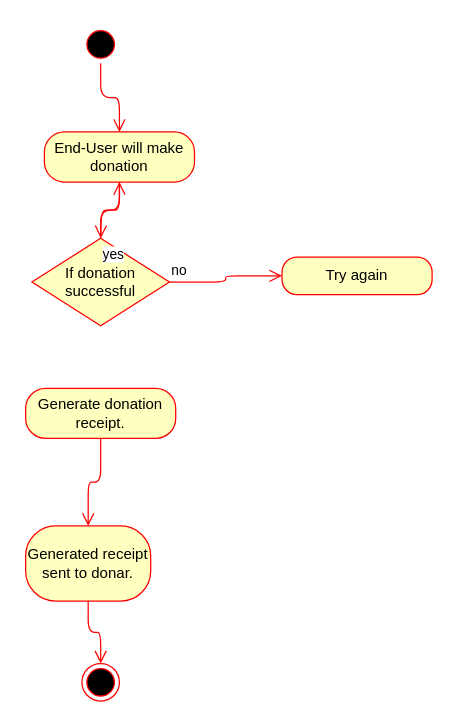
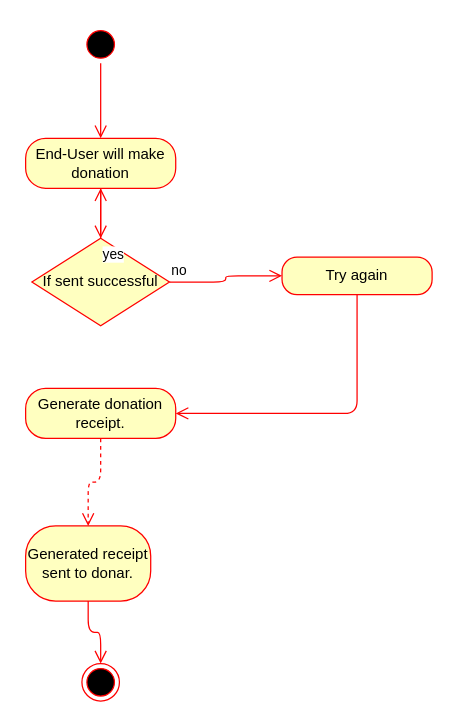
- <mxCell id="4" value="End-User will make donation" style="rounded=1;whiteSpace=wrap;html=1;arcSize=40;fontColor=#000000;fillColor=#ffffc0;strokeColor=#ff0000;" parent="1" vertex="1"><mxGeometry x="35" y="105" width="120" height="40" as="geometry" /></mxCell>
+ <mxCell id="4" value="End-User will make donation" style="rounded=1;whiteSpace=wrap;html=1;arcSize=40;fontColor=#000000;fillColor=#ffffc0;strokeColor=#ff0000;" parent="1" vertex="1"><mxGeometry x="20" y="110" width="120" height="40" as="geometry" /></mxCell>
- <mxCell id="6" value="If donation successful" style="rhombus;whiteSpace=wrap;html=1;fillColor=#ffffc0;strokeColor=#ff0000;" vertex="1" parent="1"><mxGeometry x="25" y="190" width="110" height="70" as="geometry" /></mxCell>
+ <mxCell id="6" value="If sent successful" style="rhombus;whiteSpace=wrap;html=1;fillColor=#ffffc0;strokeColor=#ff0000;" vertex="1" parent="1"><mxGeometry x="25" y="190" width="110" height="70" as="geometry" /></mxCell>
+ <mxCell id="10" value="" style="edgeStyle=orthogonalEdgeStyle;html=1;verticalAlign=bottom;endArrow=open;endSize=8;strokeColor=#ff0000;entryX=1;entryY=0.5;entryDx=0;entryDy=0;" edge="1" source="9" parent="1" target="11"><mxGeometry relative="1" as="geometry"><mxPoint x="285" y="310" as="targetPoint" /><Array as="points"><mxPoint x="285" y="330" /></Array></mxGeometry></mxCell>
- <mxCell id="12" value="" style="edgeStyle=orthogonalEdgeStyle;html=1;verticalAlign=bottom;endArrow=open;endSize=8;strokeColor=#ff0000;entryX=0.5;entryY=0;entryDx=0;entryDy=0;" edge="1" source="11" parent="1" target="13"><mxGeometry relative="1" as="geometry"><mxPoint x="80" y="420" as="targetPoint" /></mxGeometry></mxCell>
+ <mxCell id="12" value="" style="edgeStyle=orthogonalEdgeStyle;html=1;verticalAlign=bottom;endArrow=open;endSize=8;strokeColor=#ff0000;entryX=0.5;entryY=0;entryDx=0;entryDy=0;dashed=1;" edge="1" source="11" parent="1" target="13"><mxGeometry relative="1" as="geometry"><mxPoint x="80" y="420" as="targetPoint" /></mxGeometry></mxCell>
